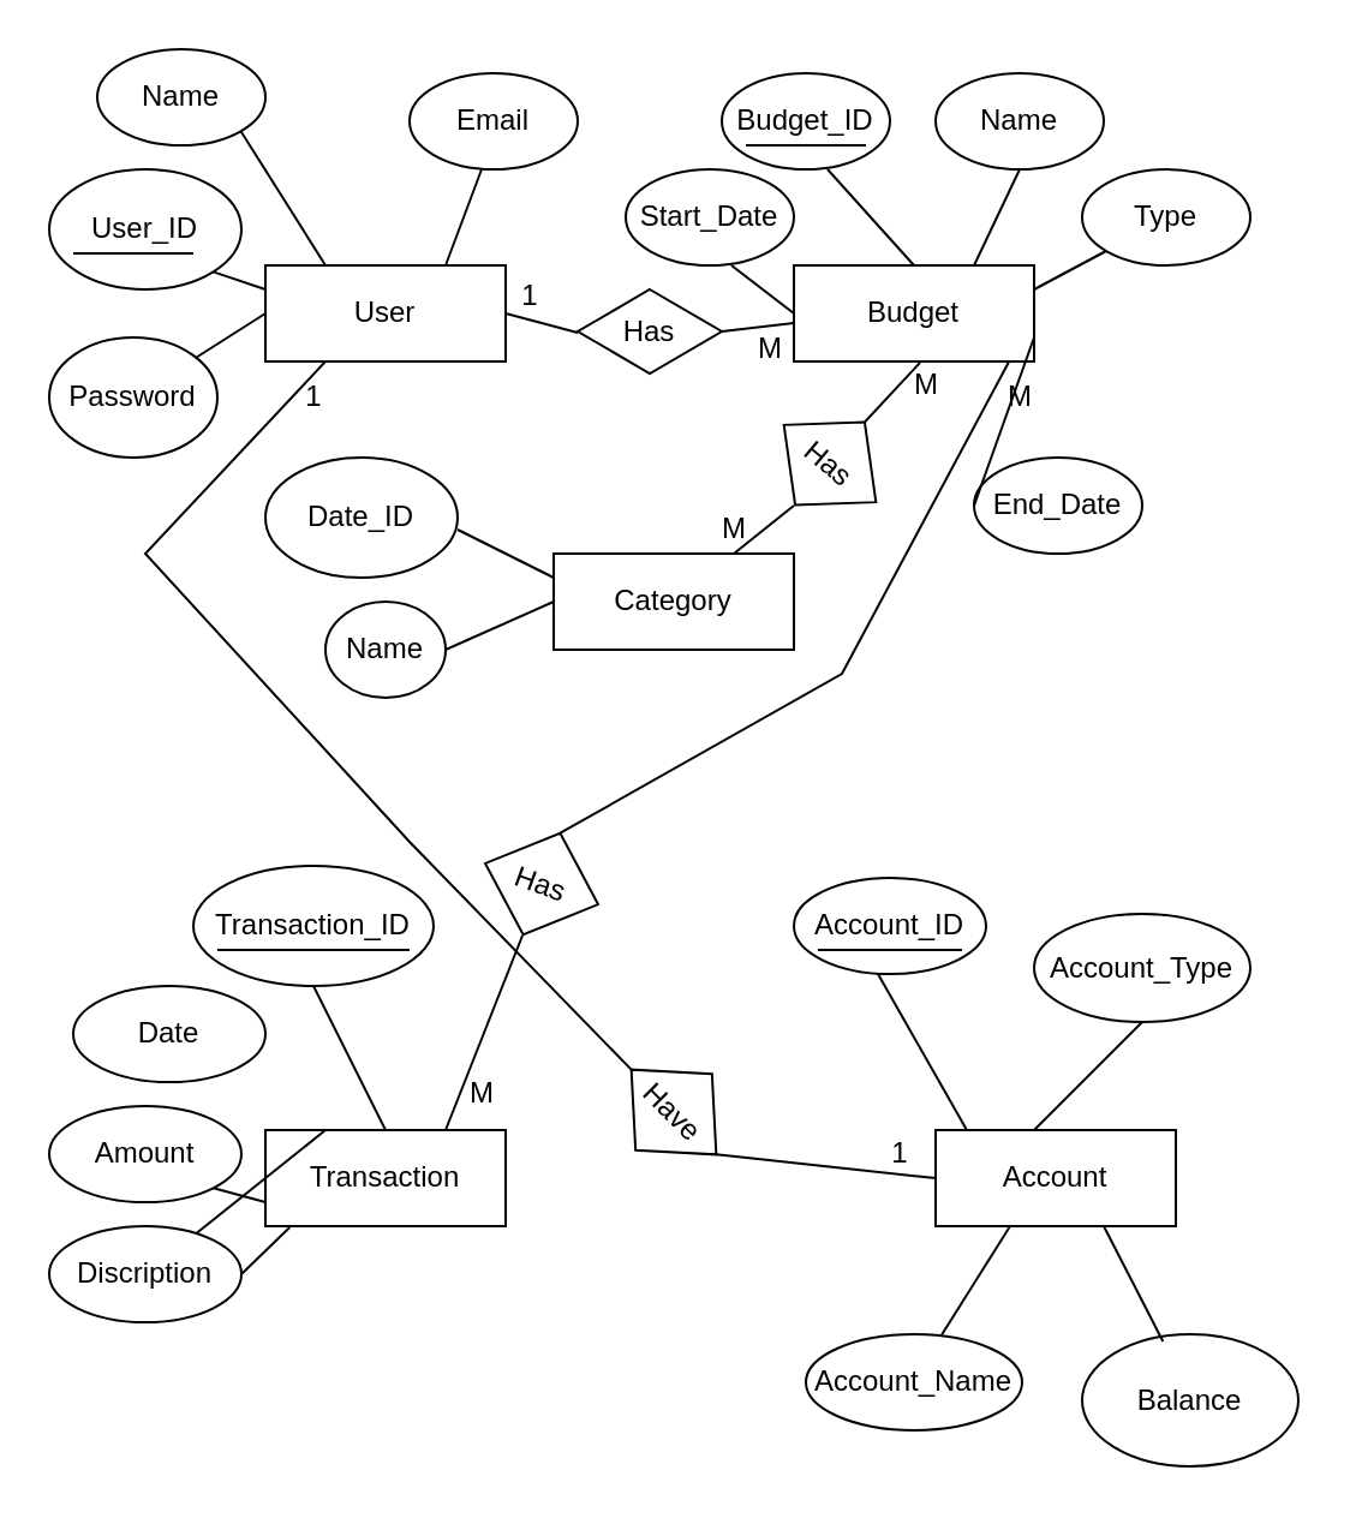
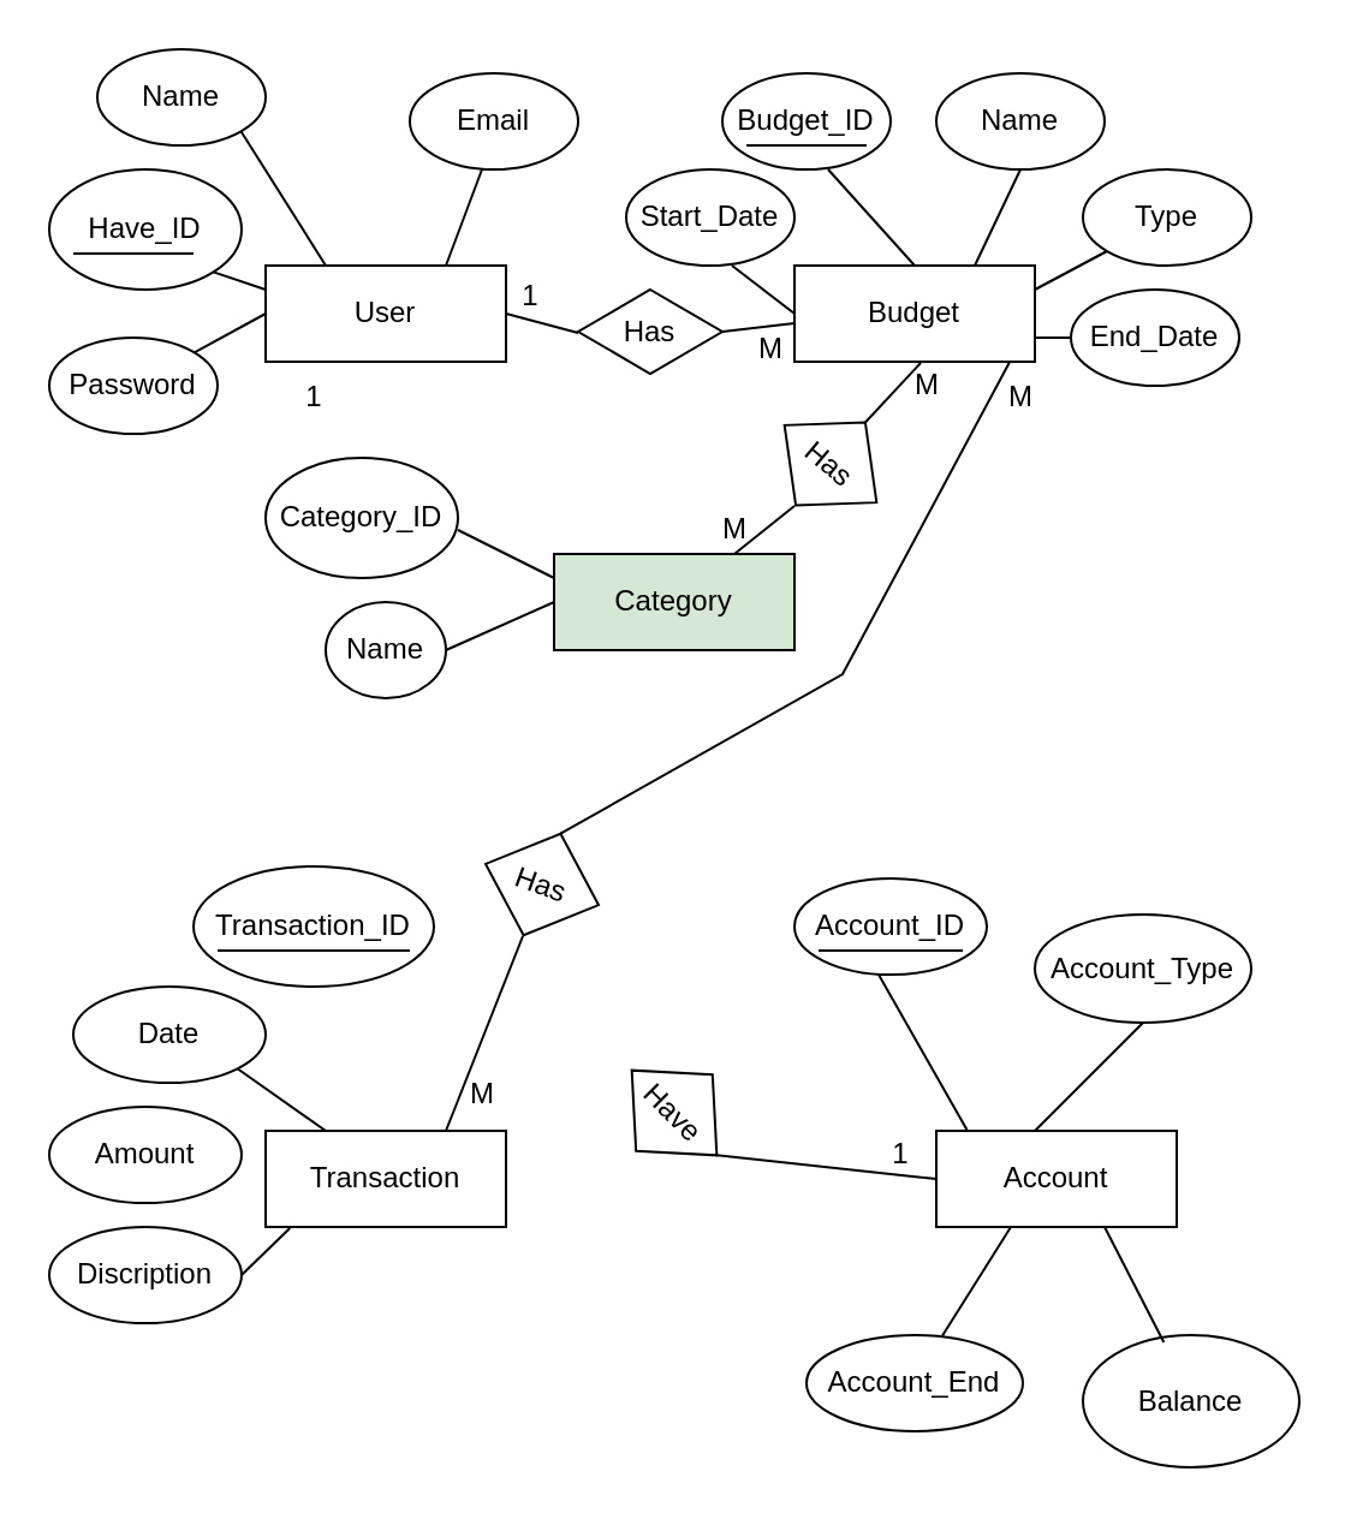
- <mxCell id="10" value="User_ID" style="ellipse;whiteSpace=wrap;html=1;" vertex="1" parent="1"><mxGeometry x="20" y="70" width="80" height="50" as="geometry" /></mxCell>
+ <mxCell id="10" value="Have_ID" style="ellipse;whiteSpace=wrap;html=1;" vertex="1" parent="1"><mxGeometry x="20" y="70" width="80" height="50" as="geometry" /></mxCell>
- <mxCell id="8" value="Password" style="ellipse;whiteSpace=wrap;html=1;" vertex="1" parent="1"><mxGeometry x="20" y="140" width="70" height="50" as="geometry" /></mxCell>
+ <mxCell id="8" value="Password" style="ellipse;whiteSpace=wrap;html=1;" vertex="1" parent="1"><mxGeometry x="20" y="140" width="70" height="40" as="geometry" /></mxCell>
- <mxCell id="17" value="End_Date" style="ellipse;whiteSpace=wrap;html=1;" vertex="1" parent="1"><mxGeometry x="405" y="190" width="70" height="40" as="geometry" /></mxCell>
+ <mxCell id="17" value="End_Date" style="ellipse;whiteSpace=wrap;html=1;" vertex="1" parent="1"><mxGeometry x="445" y="120" width="70" height="40" as="geometry" /></mxCell>
- <mxCell id="18" value="Date_ID" style="ellipse;whiteSpace=wrap;html=1;" vertex="1" parent="1"><mxGeometry x="110" y="190" width="80" height="50" as="geometry" /></mxCell>
+ <mxCell id="18" value="Category_ID" style="ellipse;whiteSpace=wrap;html=1;" vertex="1" parent="1"><mxGeometry x="110" y="190" width="80" height="50" as="geometry" /></mxCell>
- <mxCell id="4" value="Category" style="rounded=0;whiteSpace=wrap;html=1;" vertex="1" parent="1"><mxGeometry x="230" y="230" width="100" height="40" as="geometry" /></mxCell>
+ <mxCell id="4" value="Category" style="rounded=0;whiteSpace=wrap;html=1;fillColor=#d5e8d4;" vertex="1" parent="1"><mxGeometry x="230" y="230" width="100" height="40" as="geometry" /></mxCell>
- <mxCell id="60" value="" style="endArrow=none;html=1;rounded=0;exitX=0.25;exitY=1;exitDx=0;exitDy=0;entryX=0;entryY=0.5;entryDx=0;entryDy=0;" edge="1" parent="1" source="2" target="52"><mxGeometry width="50" height="50" relative="1" as="geometry"><mxPoint x="280" y="440" as="sourcePoint" /><mxPoint x="340" y="440.5" as="targetPoint" /><Array as="points"><mxPoint x="60" y="230" /><mxPoint x="170" y="350" /></Array></mxGeometry></mxCell>
- <mxCell id="42" value="" style="endArrow=none;html=1;rounded=0;exitX=0.5;exitY=0;exitDx=0;exitDy=0;entryX=0.5;entryY=1;entryDx=0;entryDy=0;" edge="1" parent="1" source="5" target="20"><mxGeometry width="50" height="50" relative="1" as="geometry"><mxPoint x="145" y="480" as="sourcePoint" /><mxPoint x="160" y="410" as="targetPoint" /></mxGeometry></mxCell>
- <mxCell id="41" value="" style="endArrow=none;html=1;rounded=0;exitX=0.25;exitY=0;exitDx=0;exitDy=0;" edge="1" parent="1" source="5" target="23"><mxGeometry width="50" height="50" relative="1" as="geometry"><mxPoint x="140" y="460" as="sourcePoint" /><mxPoint x="100" y="440" as="targetPoint" /></mxGeometry></mxCell>
+ <mxCell id="41" value="" style="endArrow=none;html=1;rounded=0;exitX=0.25;exitY=0;exitDx=0;exitDy=0;entryX=1;entryY=1;entryDx=0;entryDy=0;" edge="1" parent="1" source="5" target="21"><mxGeometry width="50" height="50" relative="1" as="geometry"><mxPoint x="140" y="460" as="sourcePoint" /><mxPoint x="100" y="440" as="targetPoint" /></mxGeometry></mxCell>
- <mxCell id="43" value="" style="endArrow=none;html=1;rounded=0;exitX=0;exitY=0.75;exitDx=0;exitDy=0;entryX=1;entryY=1;entryDx=0;entryDy=0;" edge="1" parent="1" source="5" target="22"><mxGeometry width="50" height="50" relative="1" as="geometry"><mxPoint x="135" y="516" as="sourcePoint" /><mxPoint x="98" y="490" as="targetPoint" /></mxGeometry></mxCell>
- <mxCell id="27" value="Account_Name" style="ellipse;whiteSpace=wrap;html=1;" vertex="1" parent="1"><mxGeometry x="335" y="555" width="90" height="40" as="geometry" /></mxCell>
+ <mxCell id="27" value="Account_End" style="ellipse;whiteSpace=wrap;html=1;" vertex="1" parent="1"><mxGeometry x="335" y="555" width="90" height="40" as="geometry" /></mxCell>
